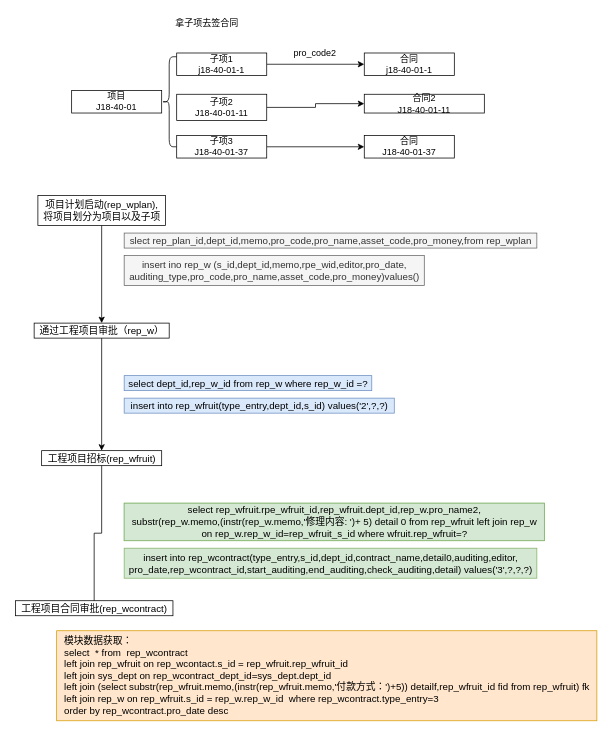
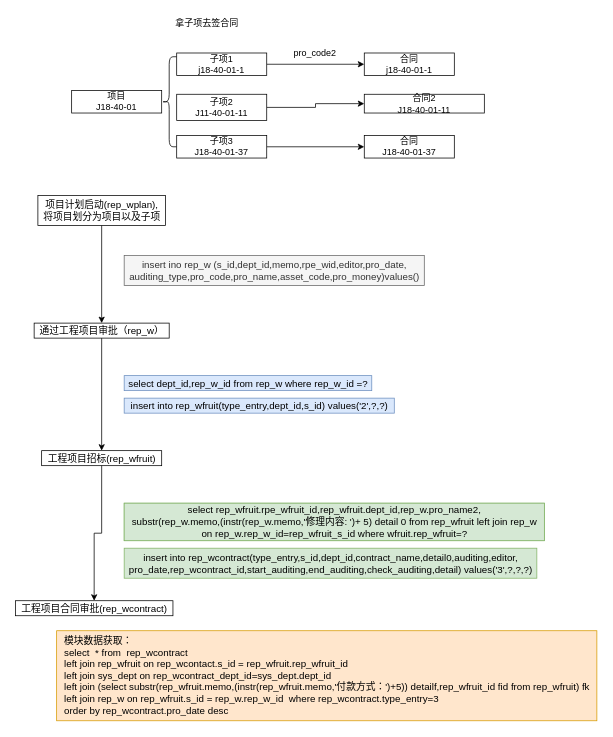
- <mxCell id="7" value="子项2&lt;br&gt;J18-40-01-11" style="rounded=0;whiteSpace=wrap;html=1;" parent="1" vertex="1"><mxGeometry x="235" y="125" width="120" height="35" as="geometry" /></mxCell>
+ <mxCell id="7" value="子项2&lt;br&gt;J11-40-01-11" style="rounded=0;whiteSpace=wrap;html=1;" parent="1" vertex="1"><mxGeometry x="235" y="125" width="120" height="35" as="geometry" /></mxCell>
- <mxCell id="28" value="slect rep_plan_id,dept_id,memo,pro_code,pro_name,asset_code,pro_money,from rep_wplan" style="text;html=1;align=center;verticalAlign=middle;resizable=0;points=[];autosize=1;strokeColor=#666666;fillColor=#f5f5f5;fontSize=13;fontColor=#333333;" parent="27" vertex="1"><mxGeometry width="550" height="20" as="geometry" /></mxCell>
- <mxCell id="17" value="" style="edgeStyle=orthogonalEdgeStyle;rounded=0;orthogonalLoop=1;jettySize=auto;html=1;fontSize=13;endArrow=none;" parent="1" source="18" target="19" edge="1"><mxGeometry relative="1" as="geometry" /></mxCell>
+ <mxCell id="17" value="" style="edgeStyle=orthogonalEdgeStyle;rounded=0;orthogonalLoop=1;jettySize=auto;html=1;fontSize=13;" parent="1" source="18" target="19" edge="1"><mxGeometry relative="1" as="geometry" /></mxCell>
